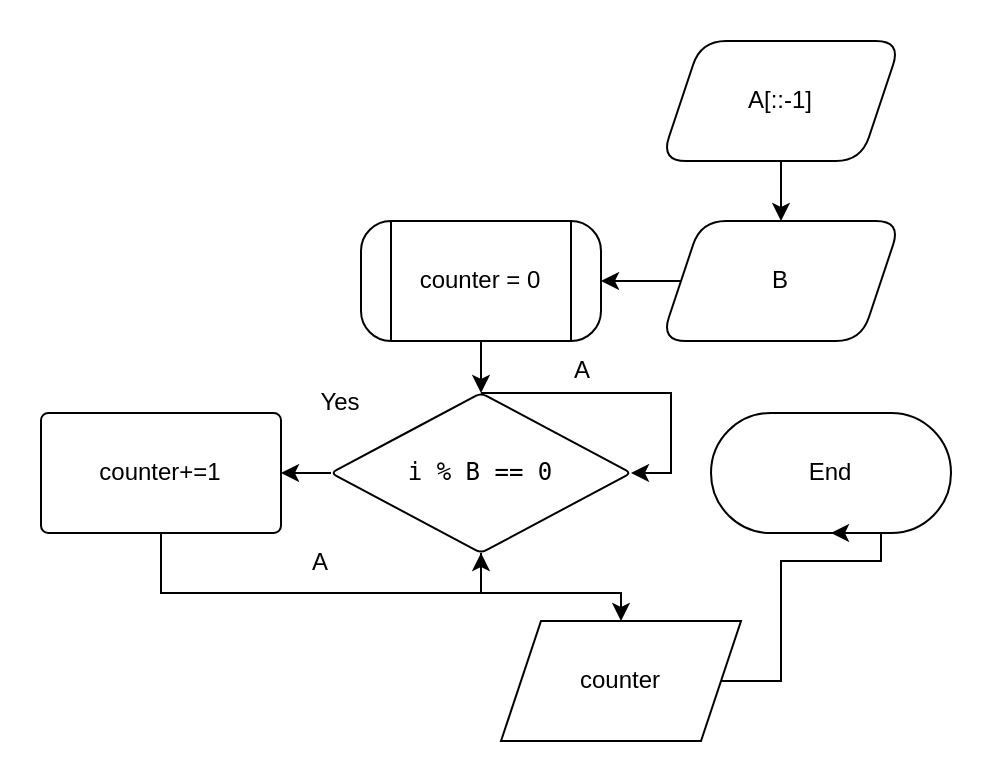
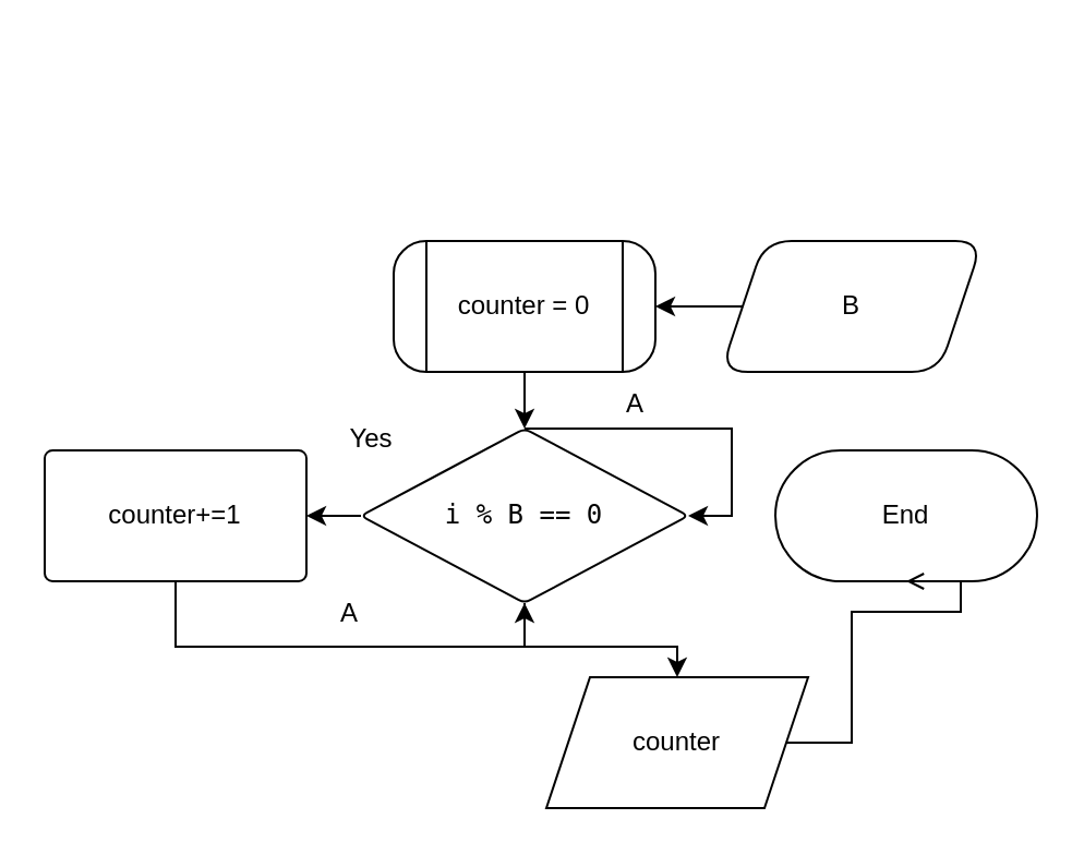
- <mxCell id="4" value="A[::-1]" style="shape=parallelogram;perimeter=parallelogramPerimeter;whiteSpace=wrap;html=1;fixedSize=1;rounded=1;arcSize=25;" vertex="1" parent="1"><mxGeometry x="330" y="20" width="120" height="60" as="geometry" /></mxCell>
- <mxCell id="3" value="" style="edgeStyle=orthogonalEdgeStyle;rounded=0;orthogonalLoop=1;jettySize=auto;html=1;" edge="1" parent="1" source="4" target="6"><mxGeometry relative="1" as="geometry" /></mxCell>
- <mxCell id="18" style="edgeStyle=orthogonalEdgeStyle;rounded=0;orthogonalLoop=1;jettySize=auto;html=1;entryX=0.5;entryY=1;entryDx=0;entryDy=0;" edge="1" parent="1" source="19" target="2"><mxGeometry relative="1" as="geometry"><mxPoint x="460" y="310" as="targetPoint" /><Array as="points"><mxPoint x="390" y="340" /><mxPoint x="390" y="280" /><mxPoint x="440" y="280" /></Array></mxGeometry></mxCell>
+ <mxCell id="18" style="edgeStyle=orthogonalEdgeStyle;rounded=0;orthogonalLoop=1;jettySize=auto;html=1;entryX=0.5;entryY=1;entryDx=0;entryDy=0;endArrow=open;" edge="1" parent="1" source="19" target="2"><mxGeometry relative="1" as="geometry"><mxPoint x="460" y="310" as="targetPoint" /><Array as="points"><mxPoint x="390" y="340" /><mxPoint x="390" y="280" /><mxPoint x="440" y="280" /></Array></mxGeometry></mxCell>
